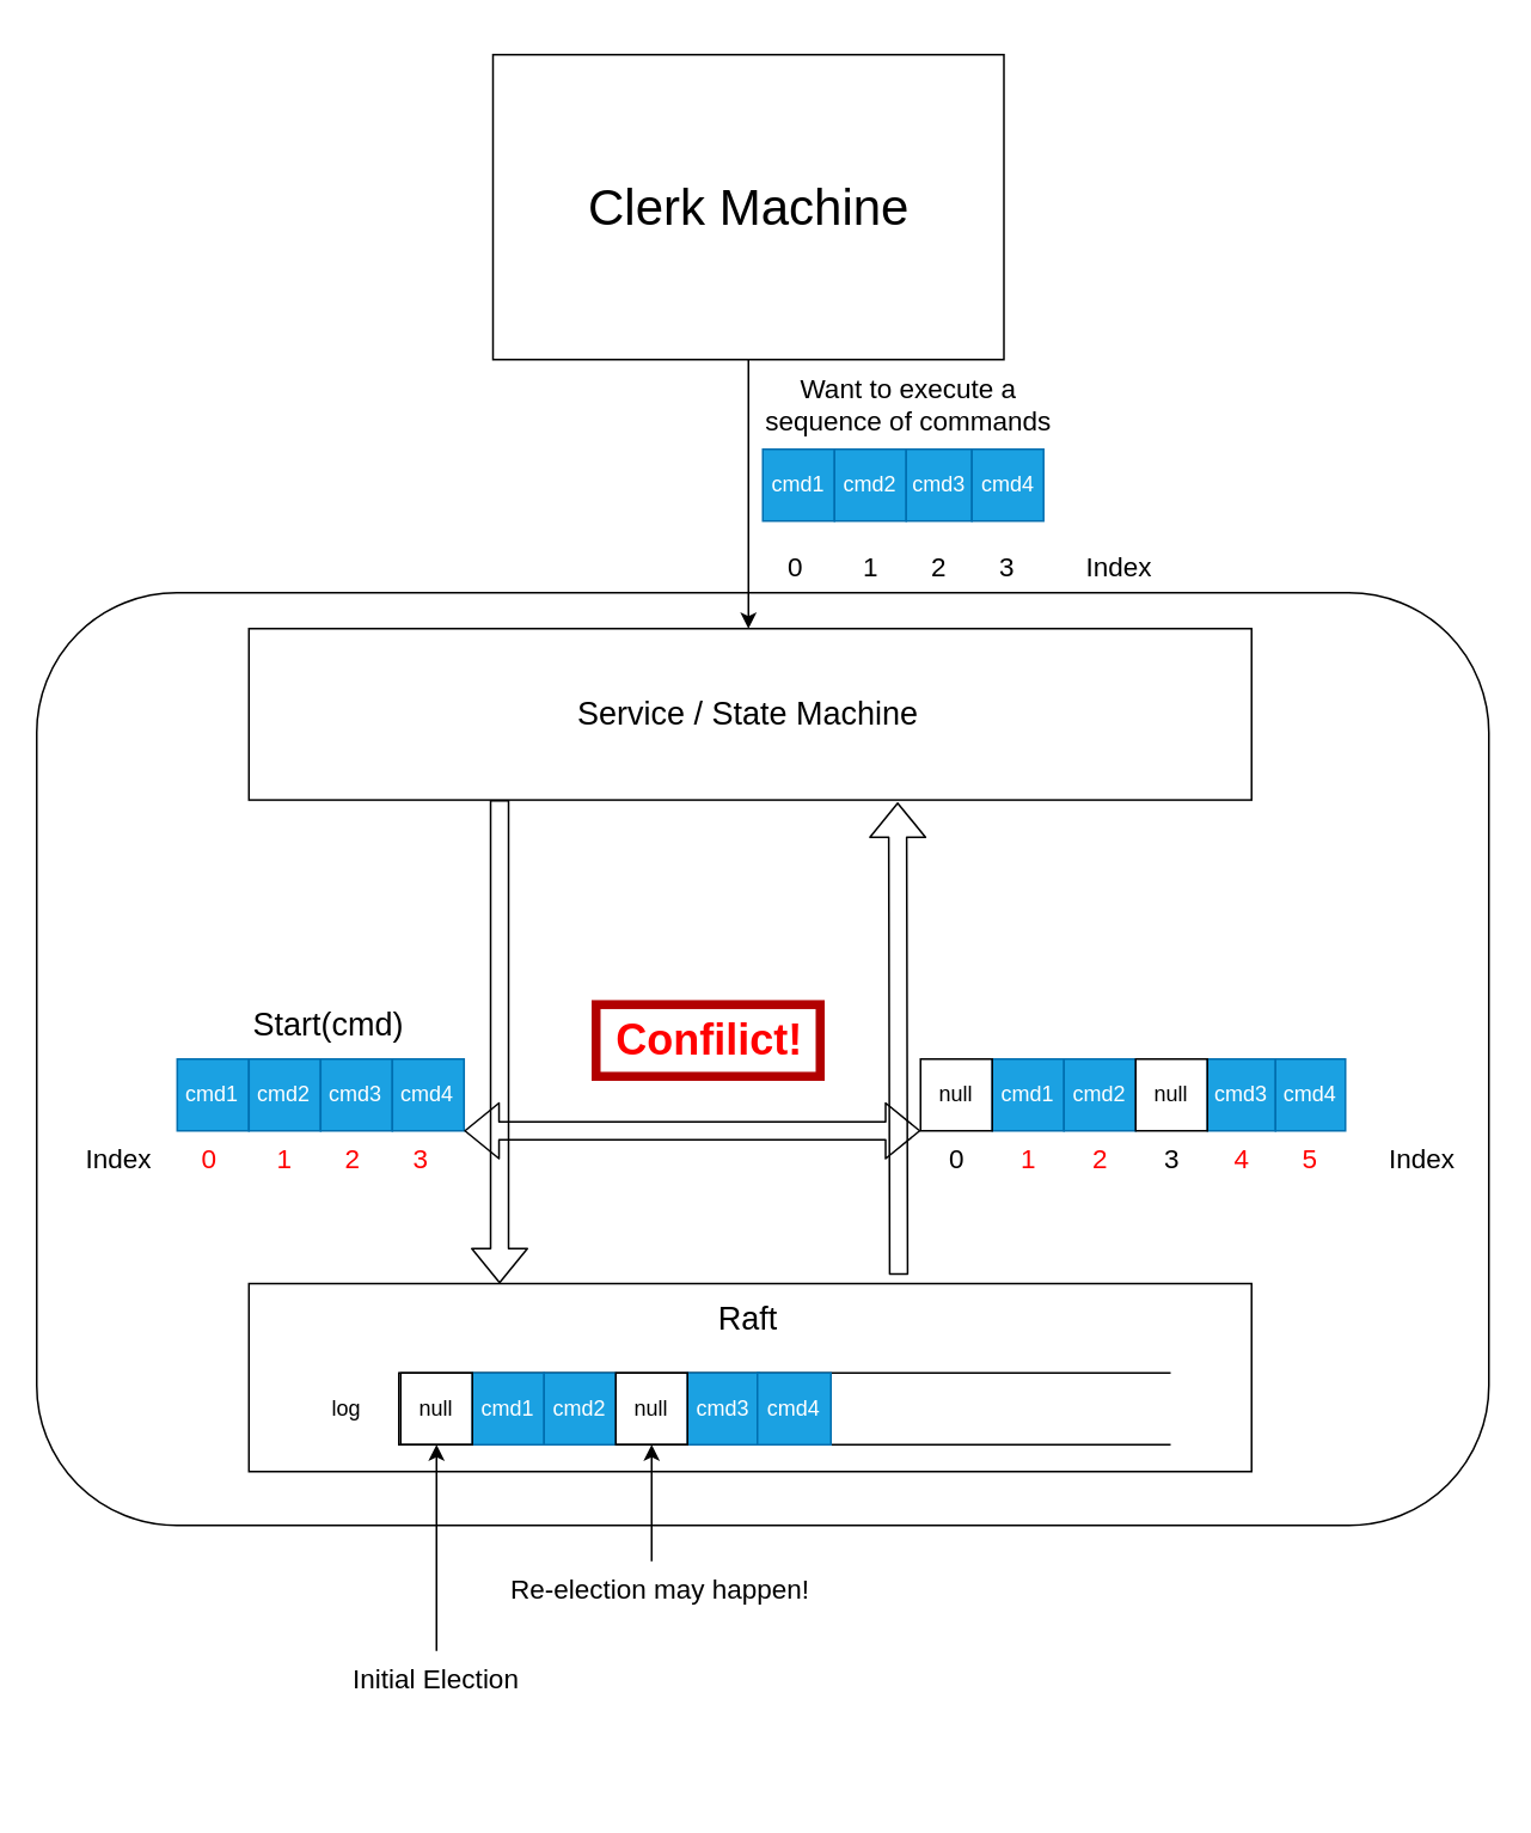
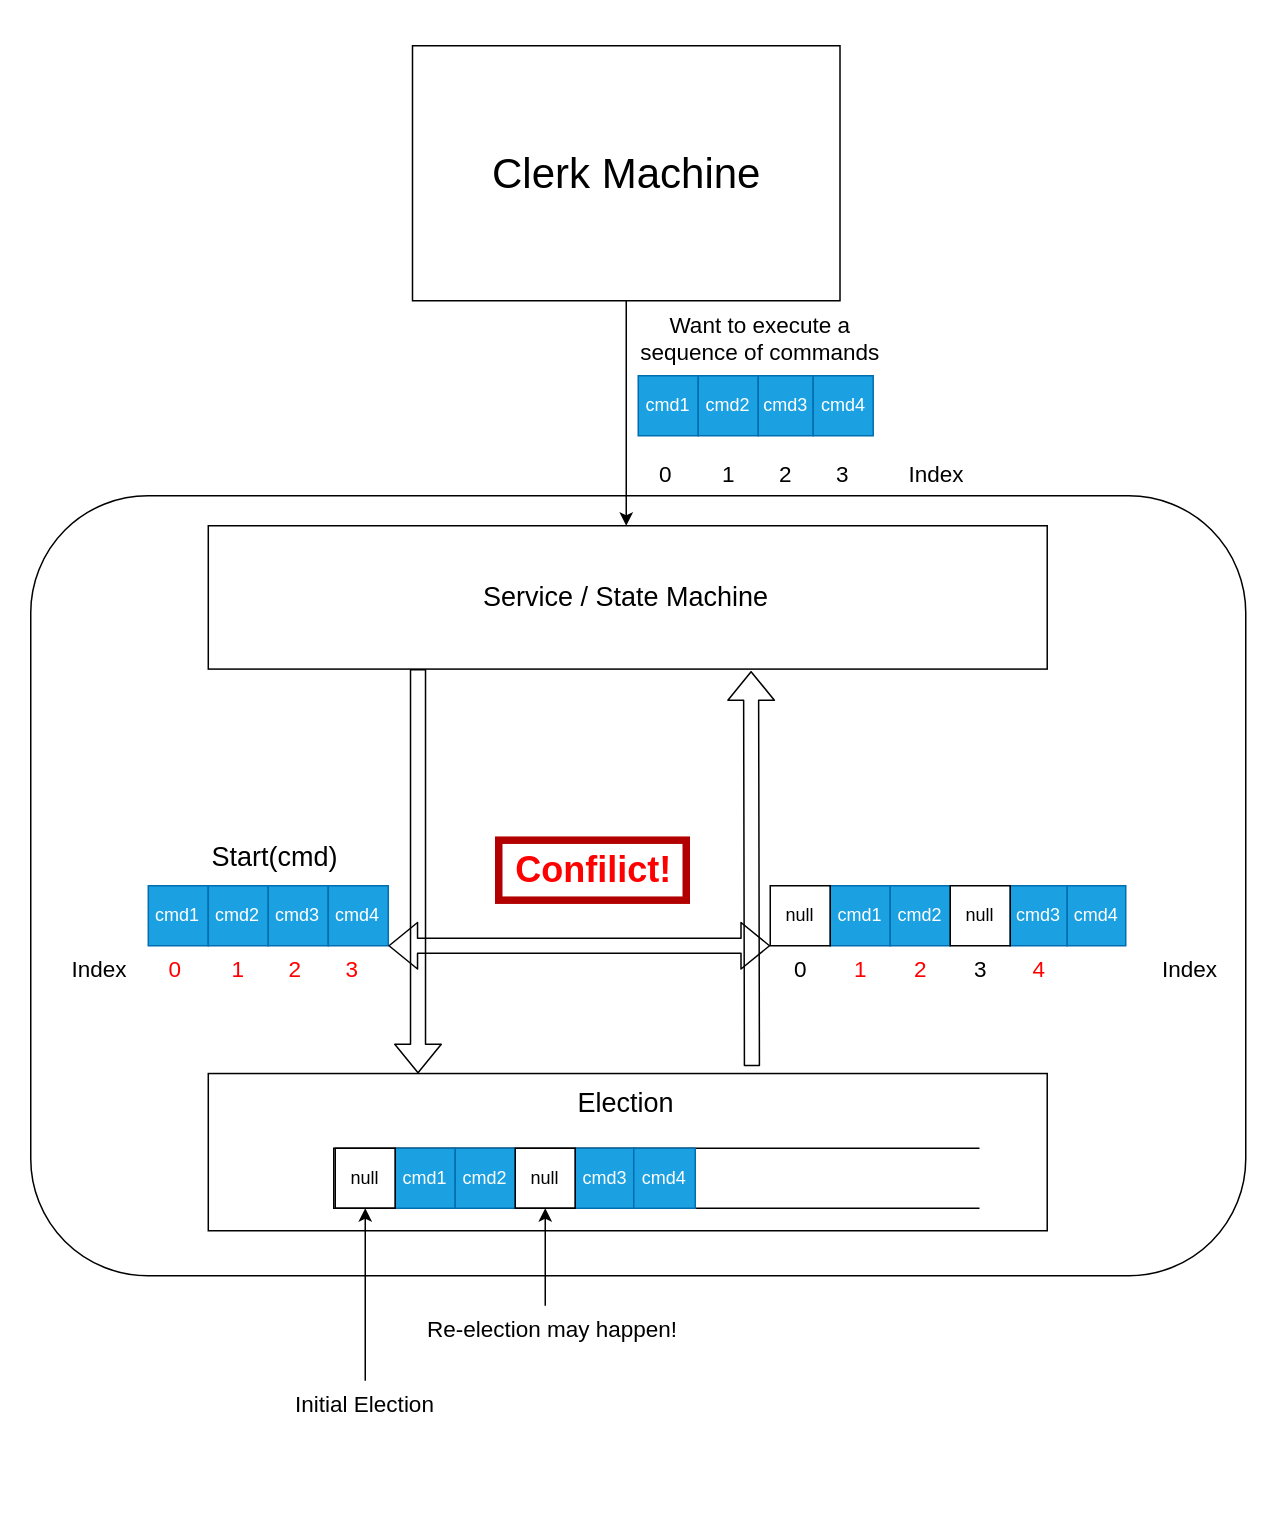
- <mxCell id="52" value="5" style="text;html=1;strokeColor=none;fillColor=none;align=center;verticalAlign=middle;whiteSpace=wrap;rounded=0;fontSize=15;fontColor=#FF0000;" parent="2" vertex="1"><mxGeometry x="695" y="610" width="27" height="30" as="geometry" /></mxCell>
- <mxCell id="13" value="&lt;span style=&quot;font-size: 18px&quot;&gt;Raft&lt;/span&gt;" style="text;html=1;strokeColor=none;fillColor=none;align=center;verticalAlign=middle;whiteSpace=wrap;rounded=0;fontSize=12;" parent="2" vertex="1"><mxGeometry x="280" y="700" width="230" height="30" as="geometry" /></mxCell>
+ <mxCell id="13" value="&lt;span style=&quot;font-size: 18px&quot;&gt;Election&lt;/span&gt;" style="text;html=1;strokeColor=none;fillColor=none;align=center;verticalAlign=middle;whiteSpace=wrap;rounded=0;fontSize=12;" parent="2" vertex="1"><mxGeometry x="280" y="700" width="230" height="30" as="geometry" /></mxCell>
- <mxCell id="15" value="log" style="text;html=1;strokeColor=none;fillColor=none;align=center;verticalAlign=middle;whiteSpace=wrap;rounded=0;fontSize=12;" parent="2" vertex="1"><mxGeometry x="141" y="750" width="60" height="30" as="geometry" /></mxCell>
